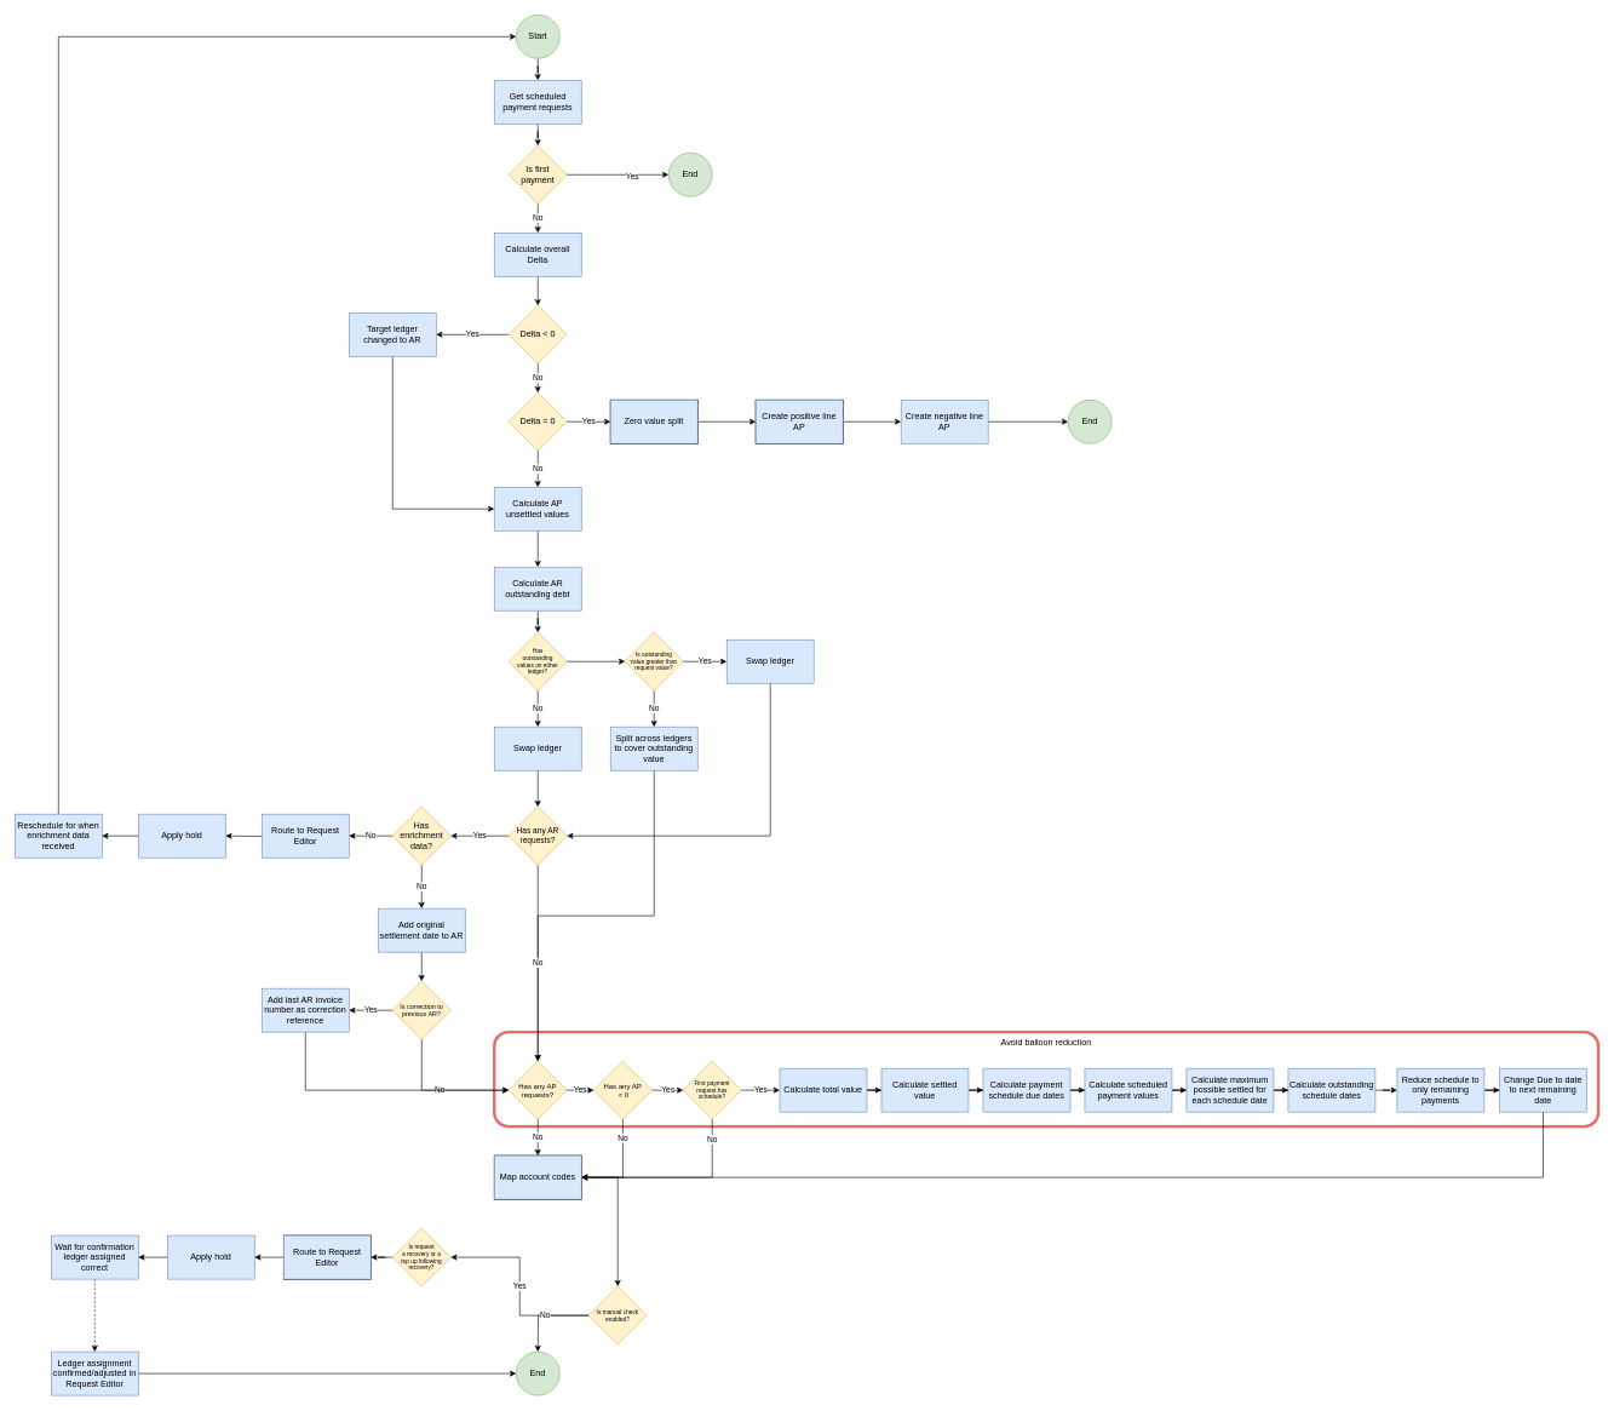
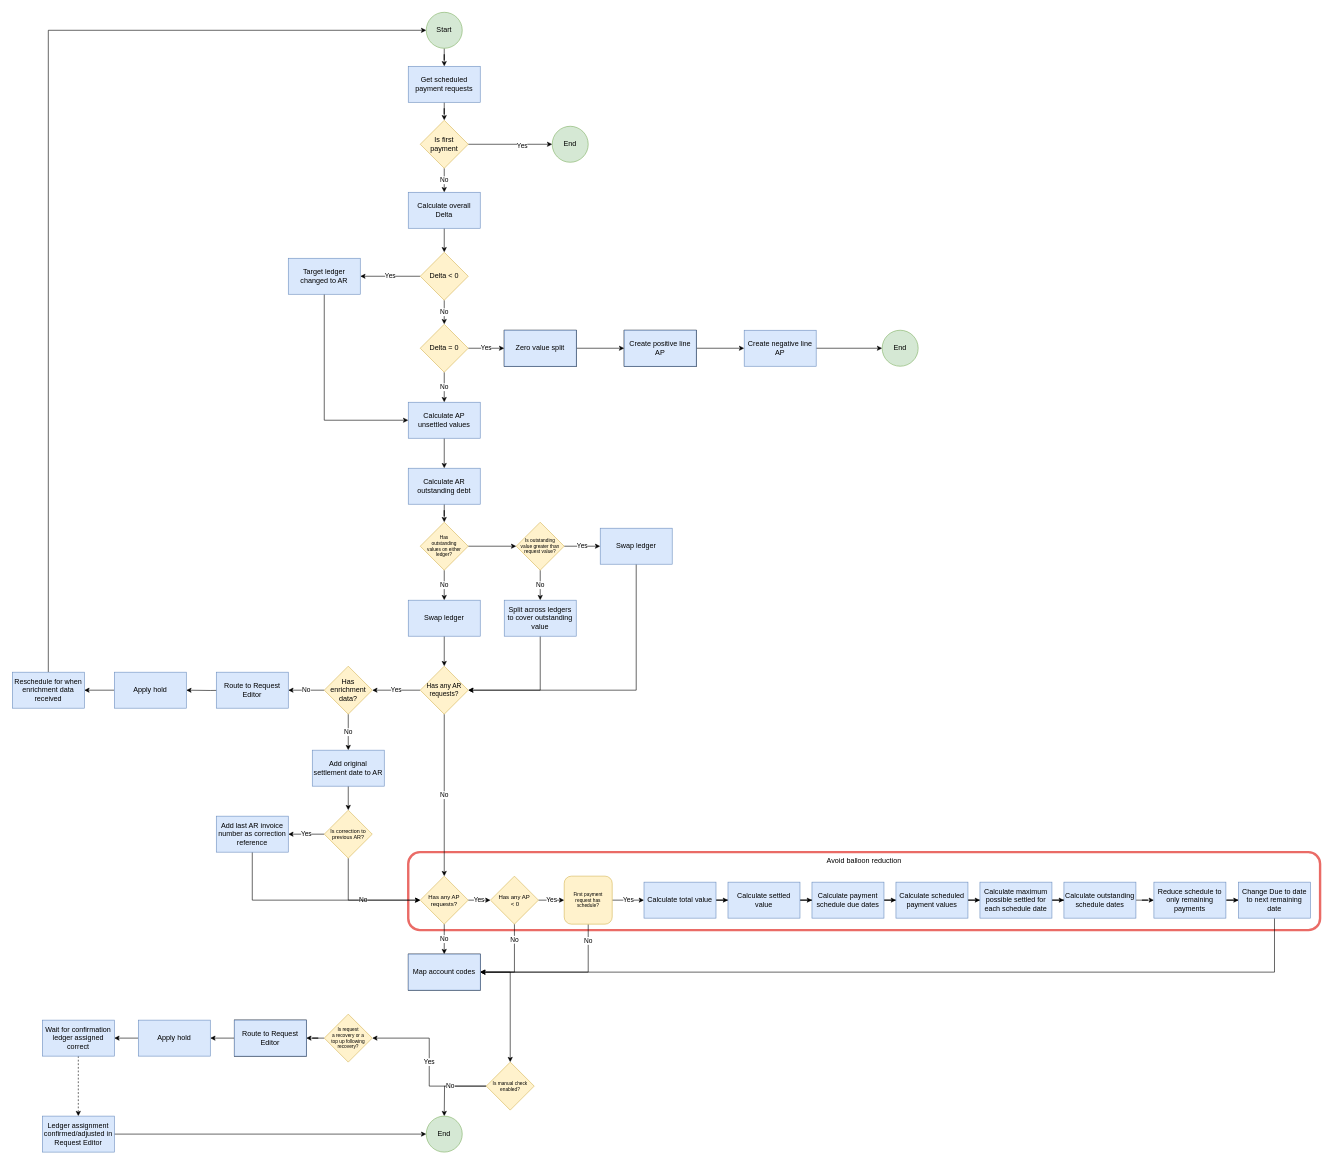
- <mxCell id="39" style="edgeStyle=orthogonalEdgeStyle;rounded=0;orthogonalLoop=1;jettySize=auto;html=1;fontSize=8;exitX=0.5;exitY=1;exitDx=0;exitDy=0;" parent="1" source="40" target="80" edge="1"><mxGeometry relative="1" as="geometry" /></mxCell>
+ <mxCell id="39" style="edgeStyle=orthogonalEdgeStyle;rounded=0;orthogonalLoop=1;jettySize=auto;html=1;entryX=1;entryY=0.5;entryDx=0;entryDy=0;fontSize=8;exitX=0.5;exitY=1;exitDx=0;exitDy=0;" parent="1" source="40" target="46" edge="1"><mxGeometry relative="1" as="geometry" /></mxCell>
- <mxCell id="86" value="First payment&lt;br&gt;request has schedule?" style="rhombus;whiteSpace=wrap;html=1;rounded=0;fontSize=8;fillColor=#fff2cc;strokeColor=#d6b656;" parent="1" vertex="1"><mxGeometry x="940" y="1460" width="80" height="80" as="geometry" /></mxCell>
+ <mxCell id="86" value="First payment&lt;br&gt;request has schedule?" style="whiteSpace=wrap;html=1;fontSize=8;fillColor=#fff2cc;strokeColor=#d6b656;rounded=1;" parent="1" vertex="1"><mxGeometry x="940" y="1460" width="80" height="80" as="geometry" /></mxCell>
